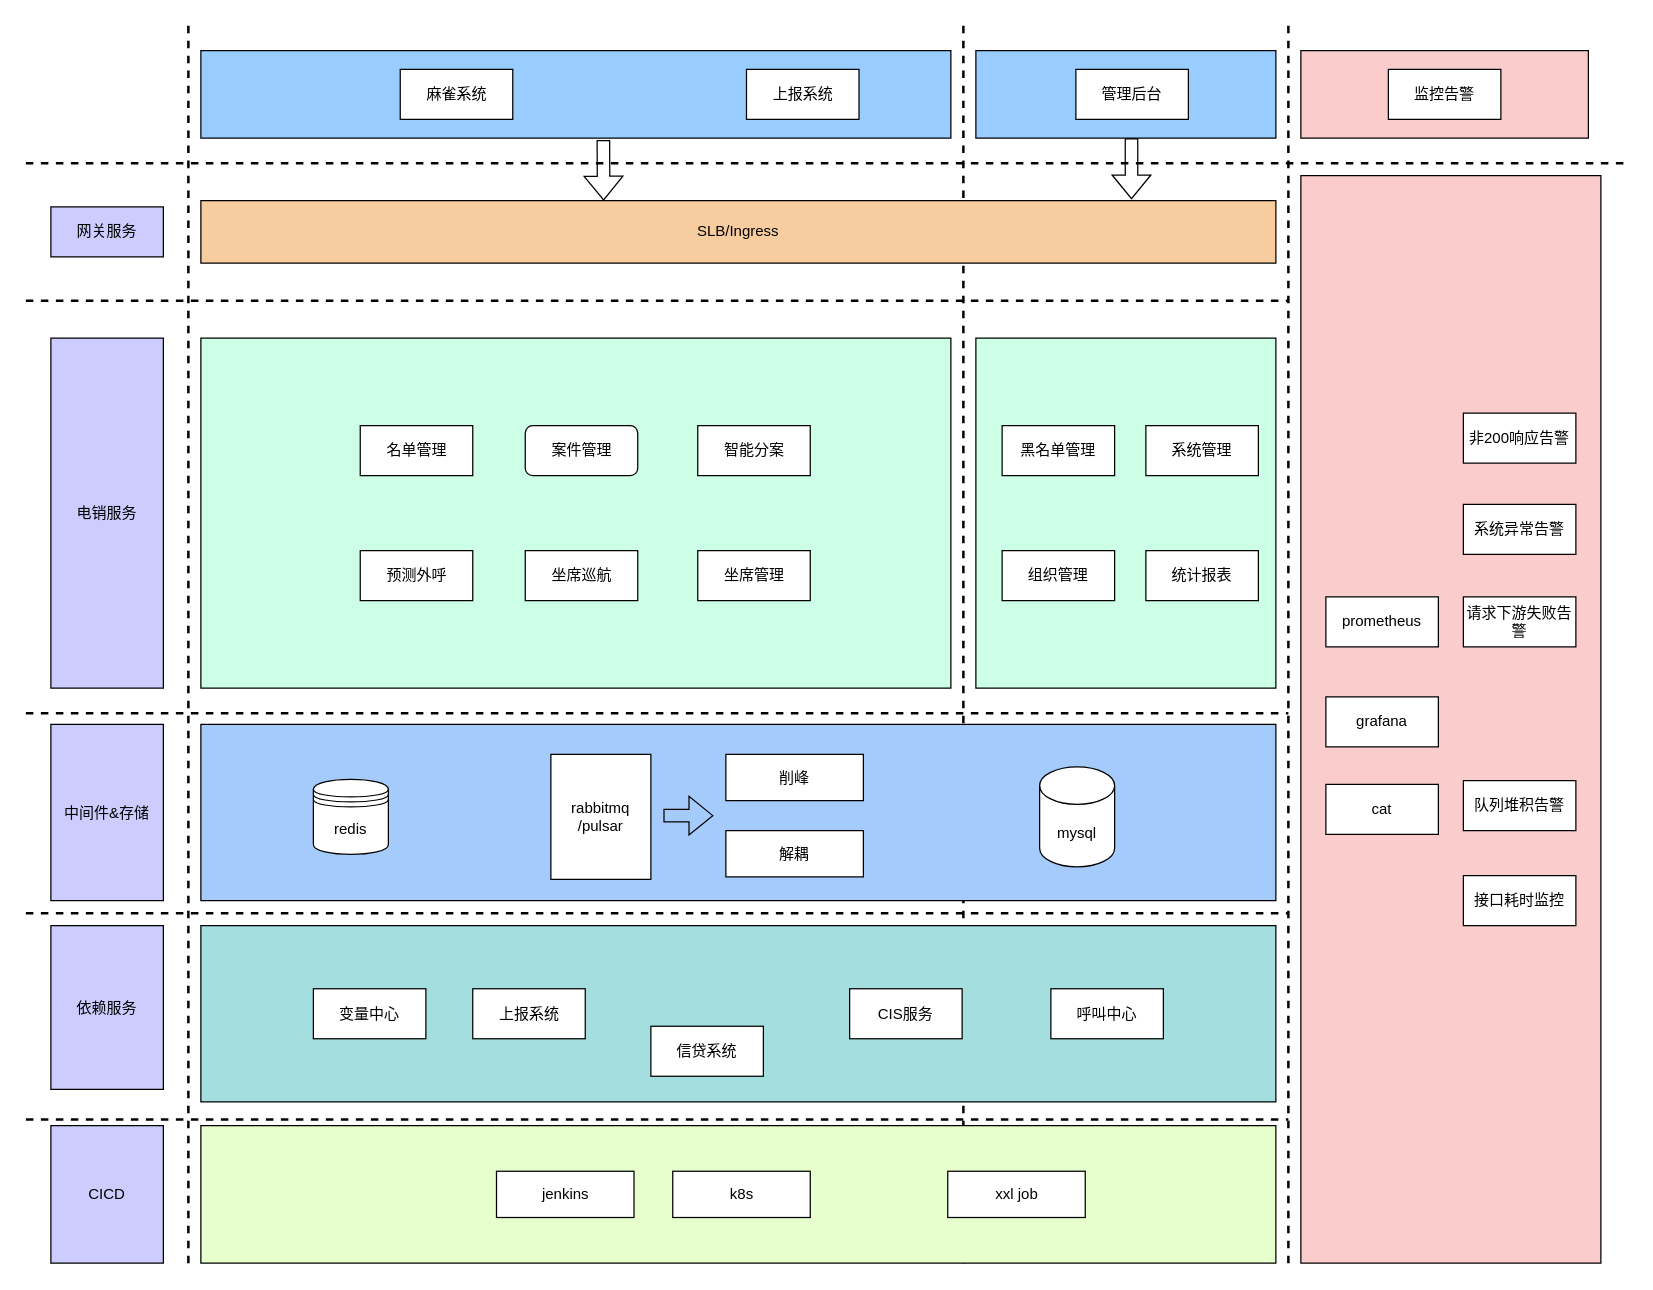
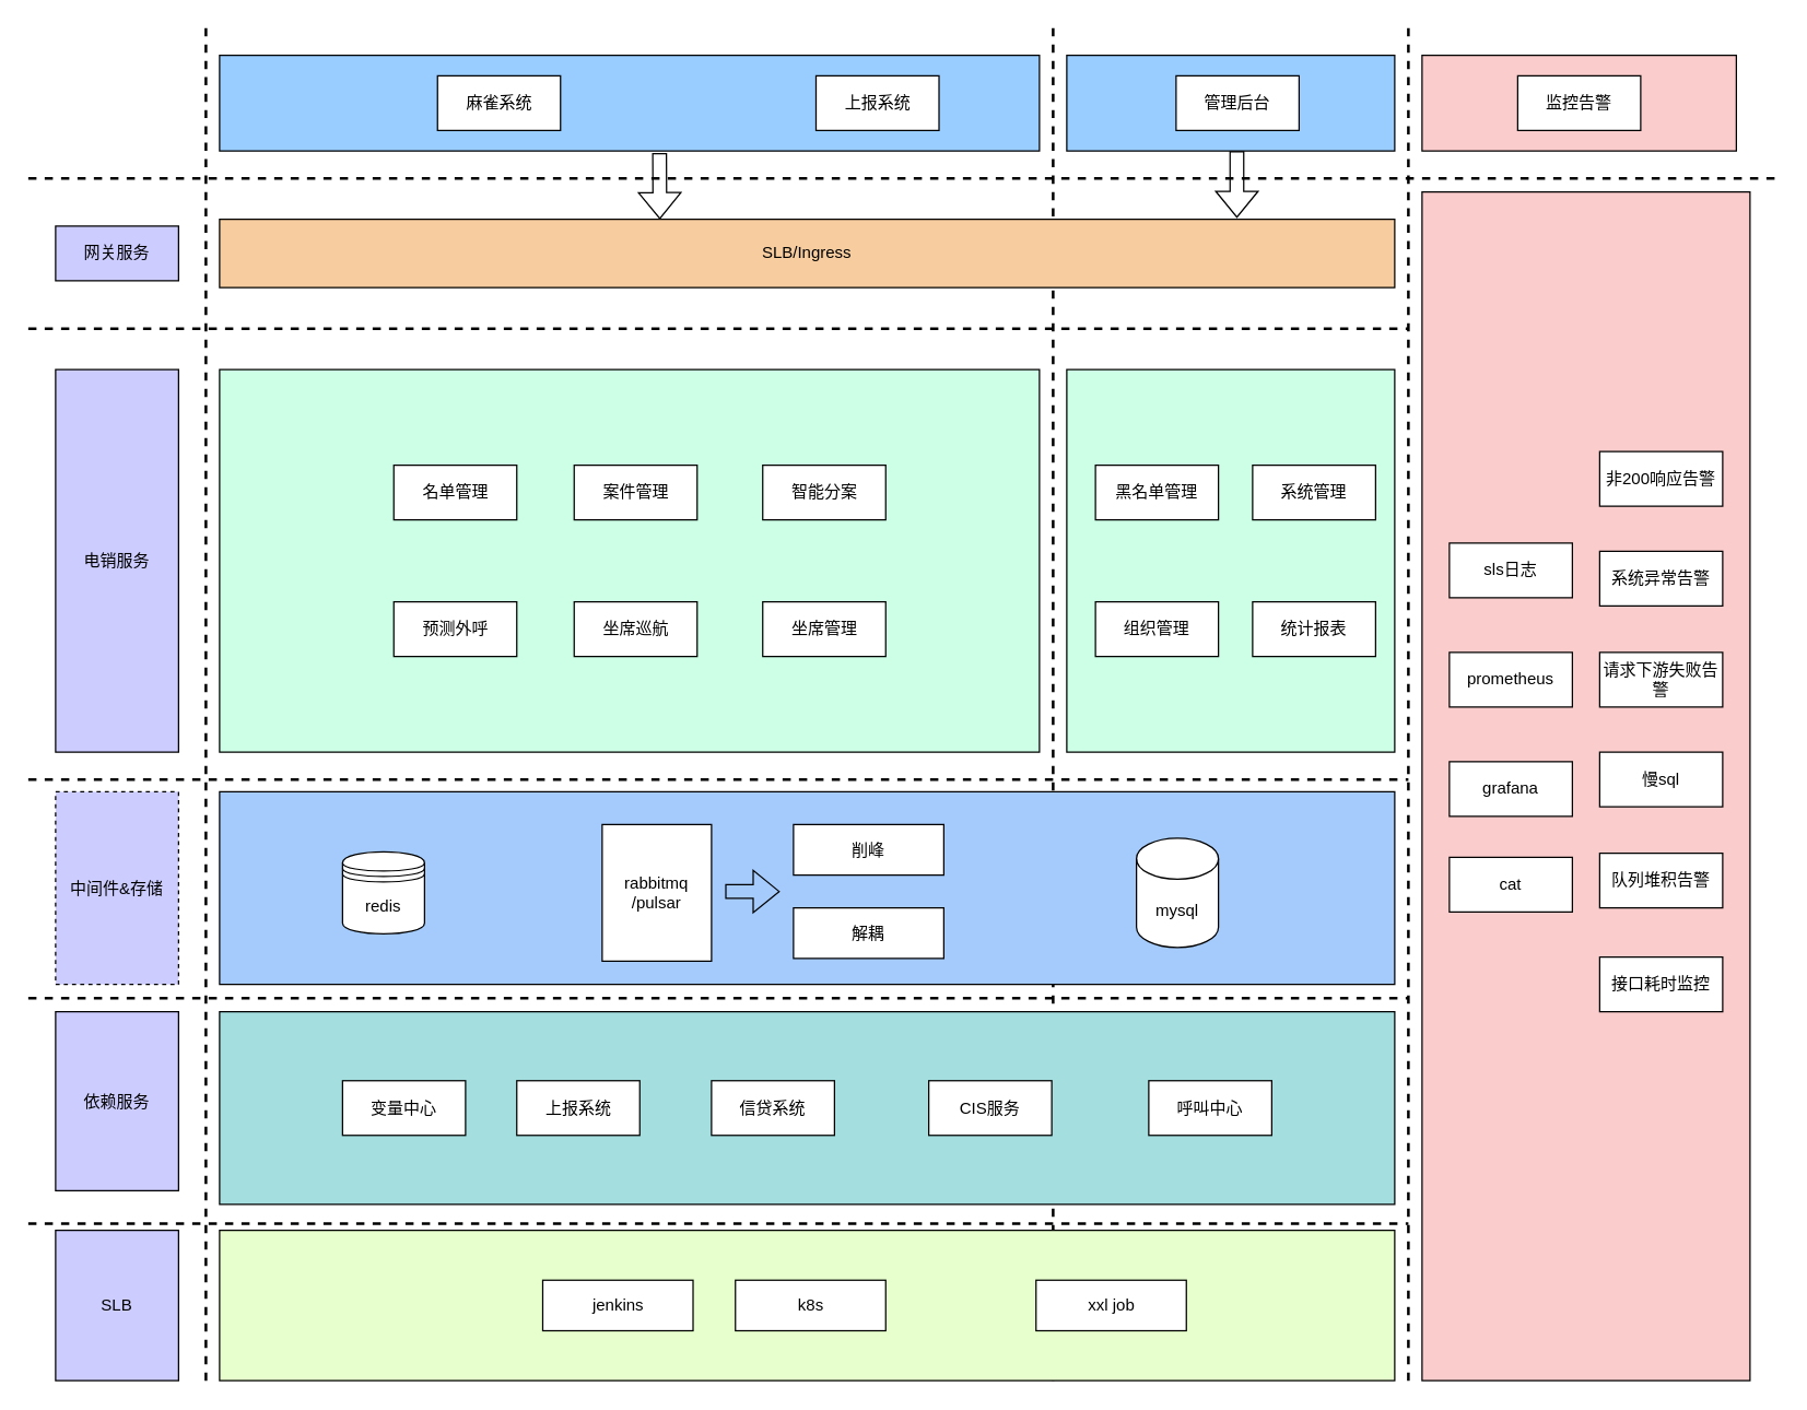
- <mxCell id="26" value="案件管理" style="whiteSpace=wrap;html=1;rounded=1;" vertex="1" parent="1"><mxGeometry x="419.5" y="340" width="90" height="40" as="geometry" /></mxCell>
+ <mxCell id="26" value="案件管理" style="rounded=0;whiteSpace=wrap;html=1;" vertex="1" parent="1"><mxGeometry x="419.5" y="340" width="90" height="40" as="geometry" /></mxCell>
+ <mxCell id="30" value="sls日志" style="rounded=0;whiteSpace=wrap;html=1;" vertex="1" parent="1"><mxGeometry x="1060" y="397" width="90" height="40" as="geometry" /></mxCell>
+ <mxCell id="36" value="慢sql" style="rounded=0;whiteSpace=wrap;html=1;" vertex="1" parent="1"><mxGeometry x="1170" y="550" width="90" height="40" as="geometry" /></mxCell>
- <mxCell id="38" value="中间件&amp;amp;存储" style="rounded=0;whiteSpace=wrap;html=1;fillColor=#CCCCFF;" vertex="1" parent="1"><mxGeometry x="40" y="579" width="90" height="141" as="geometry" /></mxCell>
+ <mxCell id="38" value="中间件&amp;amp;存储" style="rounded=0;whiteSpace=wrap;html=1;fillColor=#CCCCFF;dashed=1;" vertex="1" parent="1"><mxGeometry x="40" y="579" width="90" height="141" as="geometry" /></mxCell>
- <mxCell id="62" value="信贷系统" style="rounded=0;whiteSpace=wrap;html=1;" vertex="1" parent="1"><mxGeometry x="520" y="820.5" width="90" height="40" as="geometry" /></mxCell>
+ <mxCell id="62" value="信贷系统" style="rounded=0;whiteSpace=wrap;html=1;" vertex="1" parent="1"><mxGeometry x="520" y="790.5" width="90" height="40" as="geometry" /></mxCell>
- <mxCell id="49" value="CICD" style="rounded=0;whiteSpace=wrap;html=1;fillColor=#CCCCFF;" vertex="1" parent="1"><mxGeometry x="40" y="900" width="90" height="110" as="geometry" /></mxCell>
+ <mxCell id="49" value="SLB" style="rounded=0;whiteSpace=wrap;html=1;fillColor=#CCCCFF;" vertex="1" parent="1"><mxGeometry x="40" y="900" width="90" height="110" as="geometry" /></mxCell>
